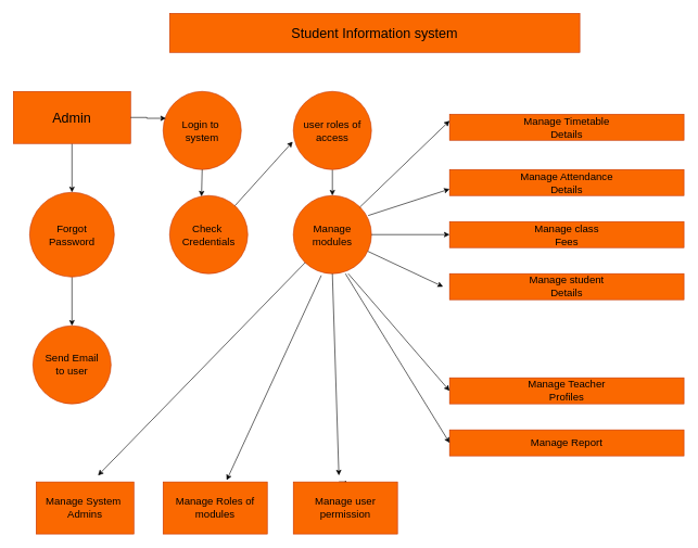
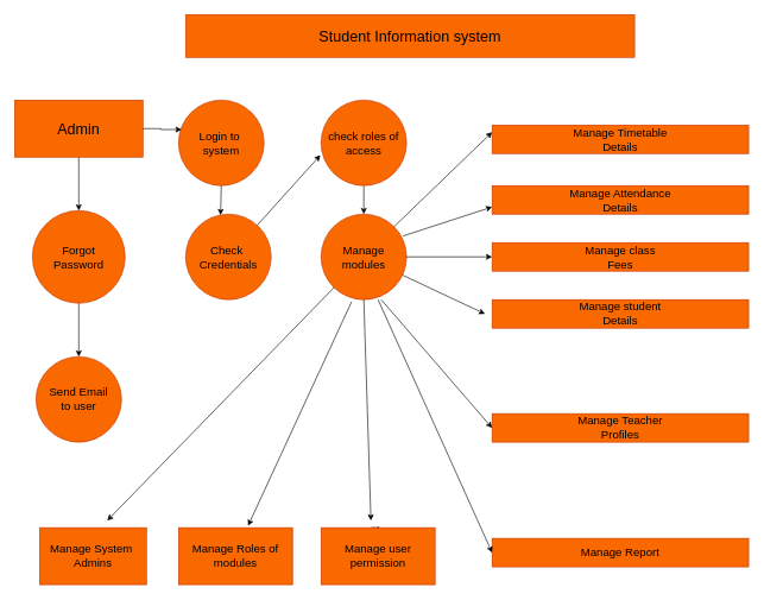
- <mxCell id="23" value="user roles of&lt;div&gt;access&lt;/div&gt;" style="ellipse;whiteSpace=wrap;html=1;aspect=fixed;fillColor=#fa6800;fontColor=#000000;strokeColor=#C73500;fontSize=16;" vertex="1" parent="1"><mxGeometry x="450" y="140" width="120" height="120" as="geometry" /></mxCell>
+ <mxCell id="23" value="check roles of&lt;div&gt;access&lt;/div&gt;" style="ellipse;whiteSpace=wrap;html=1;aspect=fixed;fillColor=#fa6800;fontColor=#000000;strokeColor=#C73500;fontSize=16;" vertex="1" parent="1"><mxGeometry x="450" y="140" width="120" height="120" as="geometry" /></mxCell>
- <mxCell id="18" value="Manage Report" style="rounded=0;whiteSpace=wrap;html=1;fillColor=#fa6800;fontColor=#000000;strokeColor=#C73500;fontSize=16;" vertex="1" parent="1"><mxGeometry x="690" y="660" width="360" height="40" as="geometry" /></mxCell>
+ <mxCell id="18" value="Manage Report" style="rounded=0;whiteSpace=wrap;html=1;fillColor=#fa6800;fontColor=#000000;strokeColor=#C73500;fontSize=16;" vertex="1" parent="1"><mxGeometry x="690" y="755" width="360" height="40" as="geometry" /></mxCell>
